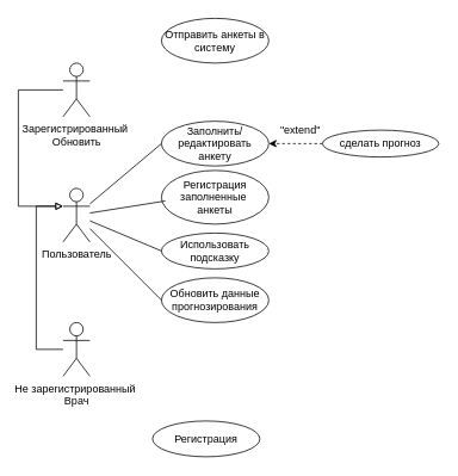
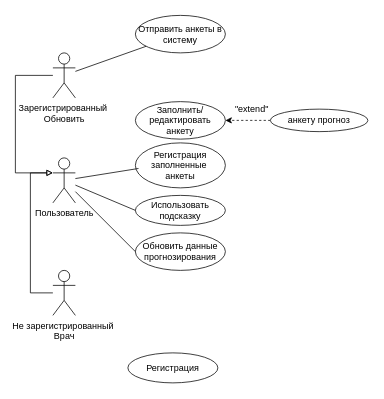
+ <mxCell id="2" style="rounded=0;orthogonalLoop=1;jettySize=auto;html=1;endArrow=none;startFill=0;" edge="1" parent="1" source="4" target="14"><mxGeometry relative="1" as="geometry" /></mxCell>
- <mxCell id="8" value="сделать прогноз" style="ellipse;whiteSpace=wrap;html=1;" vertex="1" parent="1"><mxGeometry x="360" y="145" width="130" height="30" as="geometry" /></mxCell>
+ <mxCell id="8" value="анкету прогноз" style="ellipse;whiteSpace=wrap;html=1;" vertex="1" parent="1"><mxGeometry x="360" y="145" width="130" height="30" as="geometry" /></mxCell>
- <mxCell id="15" style="rounded=0;orthogonalLoop=1;jettySize=auto;html=1;entryX=0;entryY=0.5;entryDx=0;entryDy=0;endArrow=none;startFill=0;" edge="1" parent="1" source="18" target="6"><mxGeometry relative="1" as="geometry" /></mxCell>
